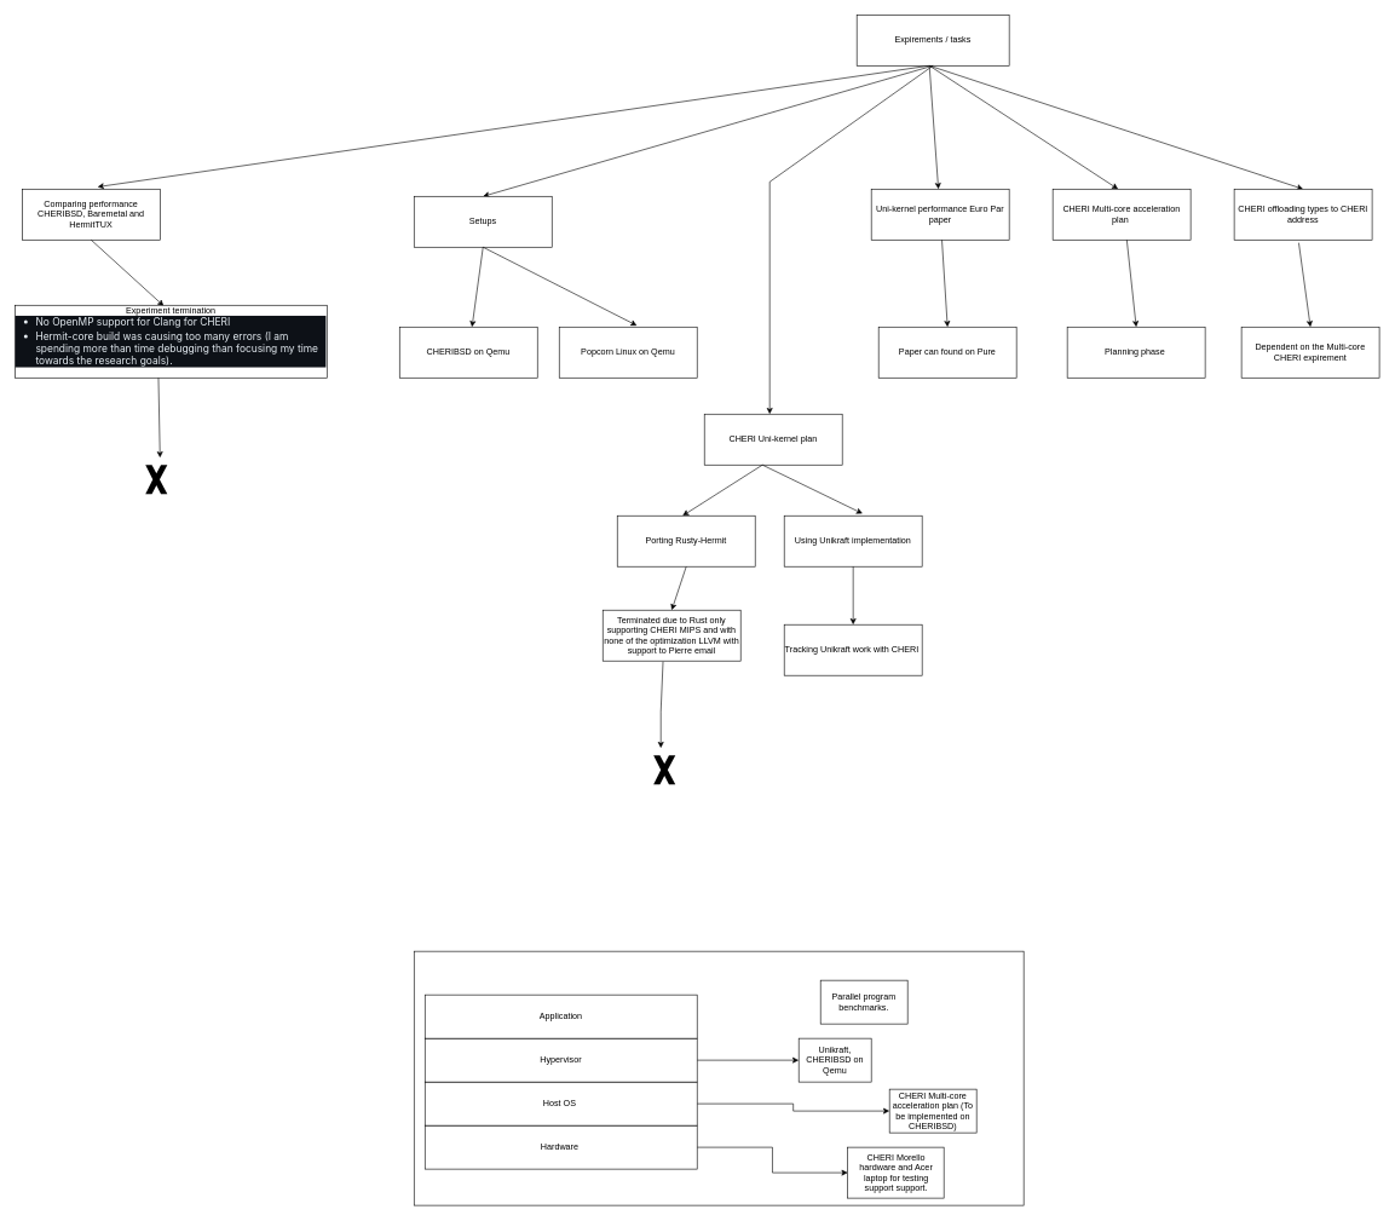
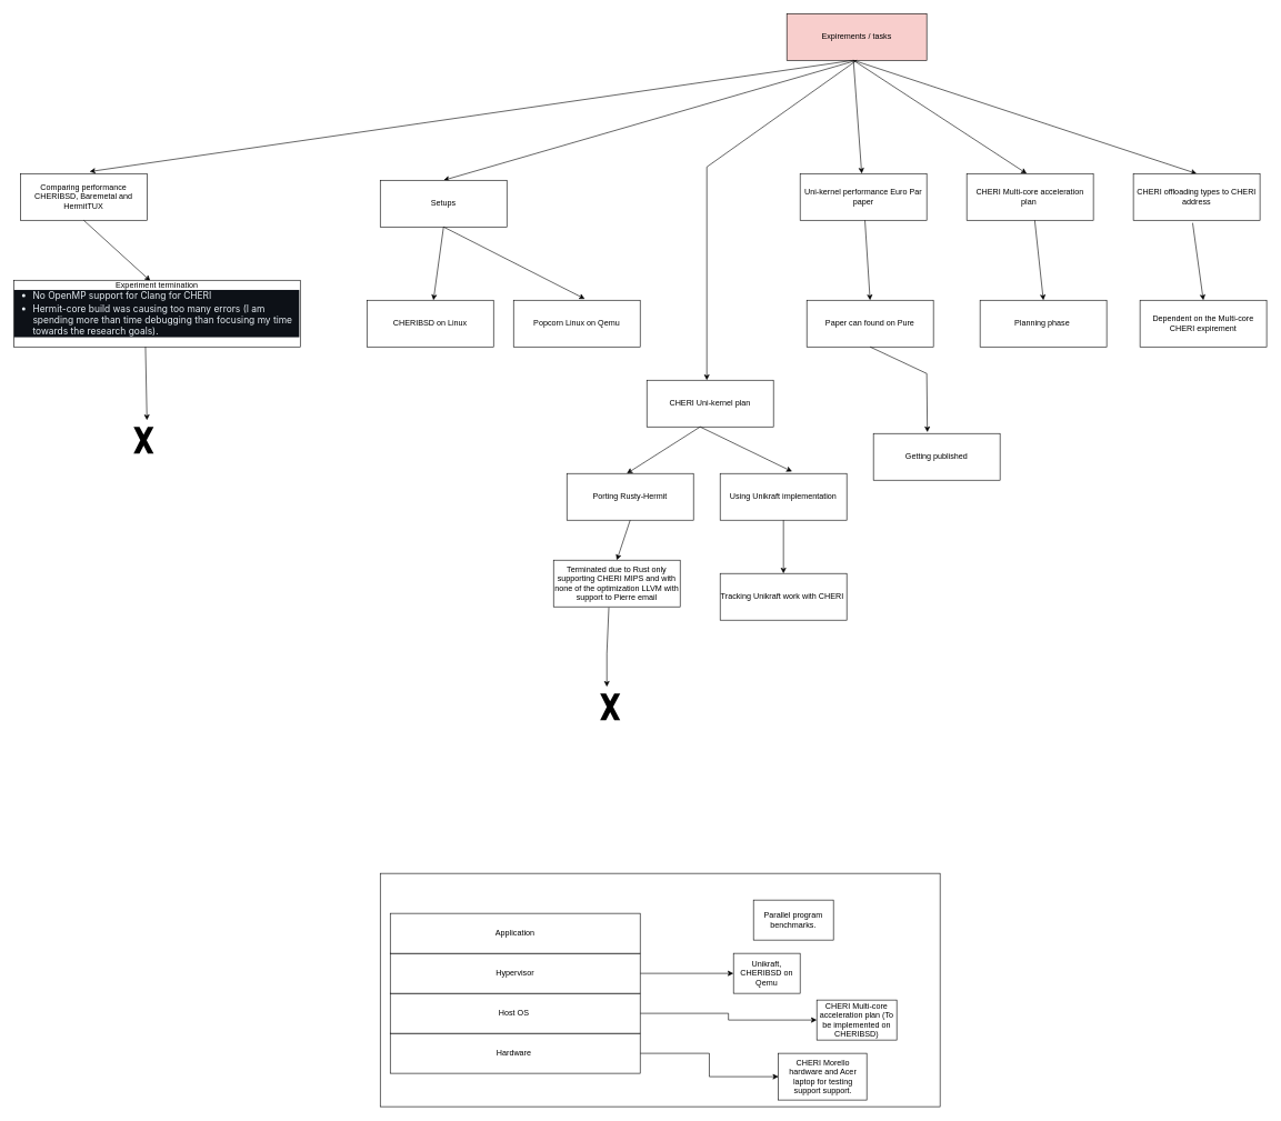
- <mxCell id="2" value="Expirements / tasks" style="rounded=0;whiteSpace=wrap;html=1;" parent="1" vertex="1"><mxGeometry x="1180" y="20" width="210" height="70" as="geometry" /></mxCell>
+ <mxCell id="2" value="Expirements / tasks" style="rounded=0;whiteSpace=wrap;html=1;fillColor=#f8cecc;" parent="1" vertex="1"><mxGeometry x="1180" y="20" width="210" height="70" as="geometry" /></mxCell>
- <mxCell id="10" value="CHERIBSD on Qemu" style="rounded=0;whiteSpace=wrap;html=1;" parent="1" vertex="1"><mxGeometry x="550" y="450" width="190" height="70" as="geometry" /></mxCell>
+ <mxCell id="10" value="CHERIBSD on Linux" style="rounded=0;whiteSpace=wrap;html=1;" parent="1" vertex="1"><mxGeometry x="550" y="450" width="190" height="70" as="geometry" /></mxCell>
+ <mxCell id="39" value="" style="endArrow=classic;html=1;rounded=0;exitX=0.5;exitY=1;exitDx=0;exitDy=0;entryX=0.426;entryY=-0.029;entryDx=0;entryDy=0;entryPerimeter=0;" edge="1" parent="1" source="16" target="40"><mxGeometry width="50" height="50" relative="1" as="geometry"><mxPoint x="1307" y="340" as="sourcePoint" /><mxPoint x="1310" y="650" as="targetPoint" /><Array as="points"><mxPoint x="1390" y="560" /></Array></mxGeometry></mxCell>
+ <mxCell id="40" value="Getting published" style="rounded=0;whiteSpace=wrap;html=1;" vertex="1" parent="1"><mxGeometry x="1310" y="650" width="190" height="70" as="geometry" /></mxCell>
